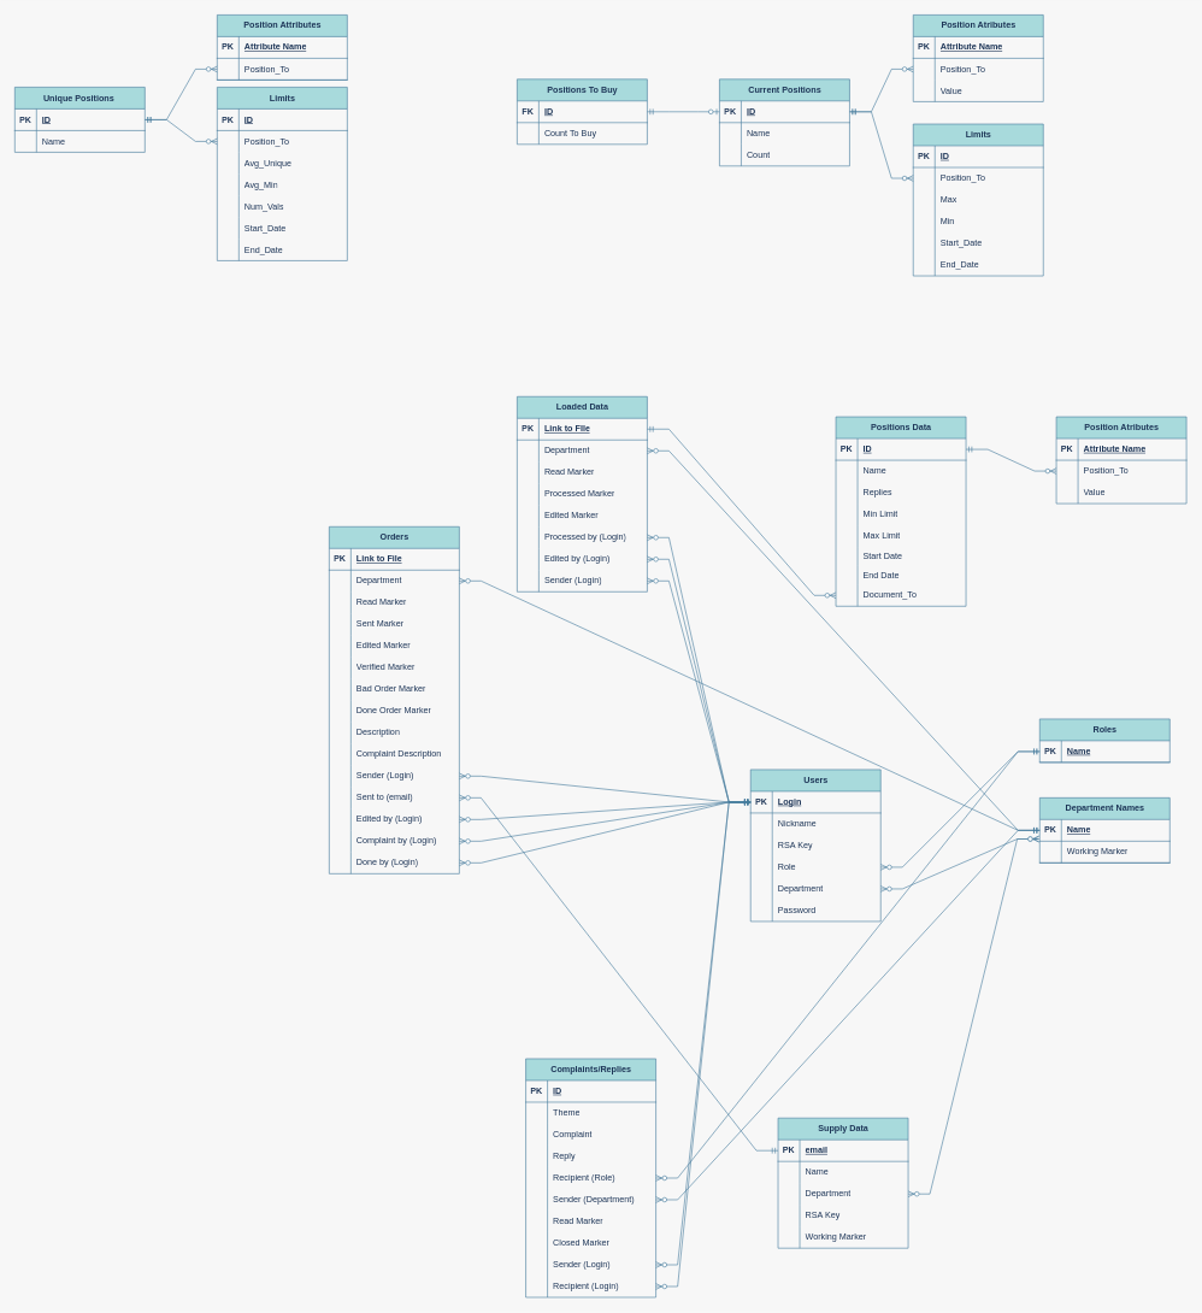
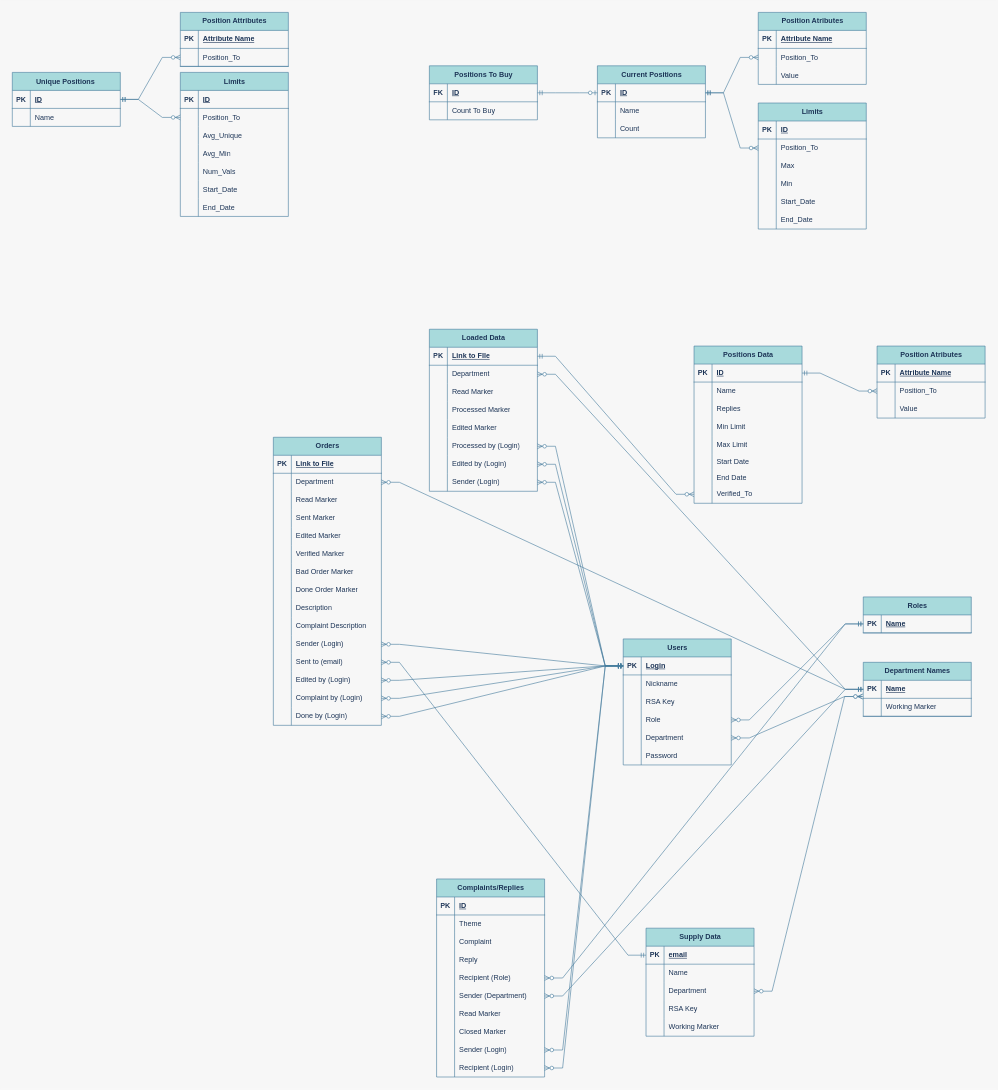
- <mxCell id="149" value="Document_To" style="shape=partialRectangle;connectable=0;fillColor=none;top=0;left=0;bottom=0;right=0;align=left;spacingLeft=6;overflow=hidden;whiteSpace=wrap;html=1;strokeColor=#457B9D;fontColor=#1D3557;labelBackgroundColor=none;" parent="147" vertex="1"><mxGeometry x="30" width="150" height="30" as="geometry"><mxRectangle width="150" height="30" as="alternateBounds" /></mxGeometry></mxCell>
+ <mxCell id="149" value="Verified_To" style="shape=partialRectangle;connectable=0;fillColor=none;top=0;left=0;bottom=0;right=0;align=left;spacingLeft=6;overflow=hidden;whiteSpace=wrap;html=1;strokeColor=#457B9D;fontColor=#1D3557;labelBackgroundColor=none;" parent="147" vertex="1"><mxGeometry x="30" width="150" height="30" as="geometry"><mxRectangle width="150" height="30" as="alternateBounds" /></mxGeometry></mxCell>
